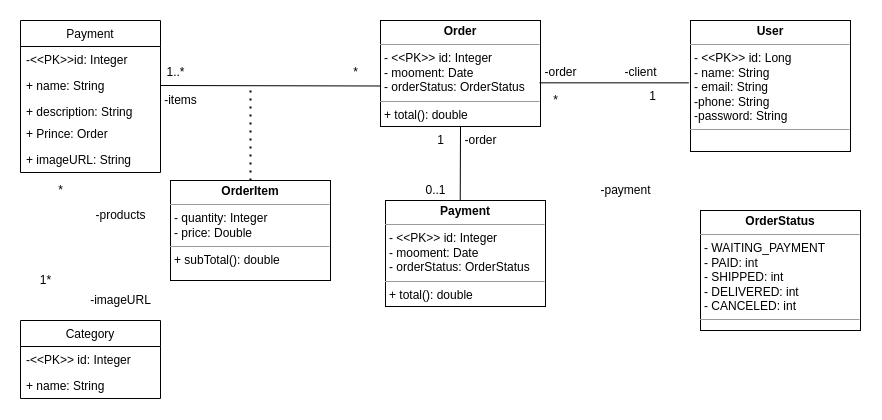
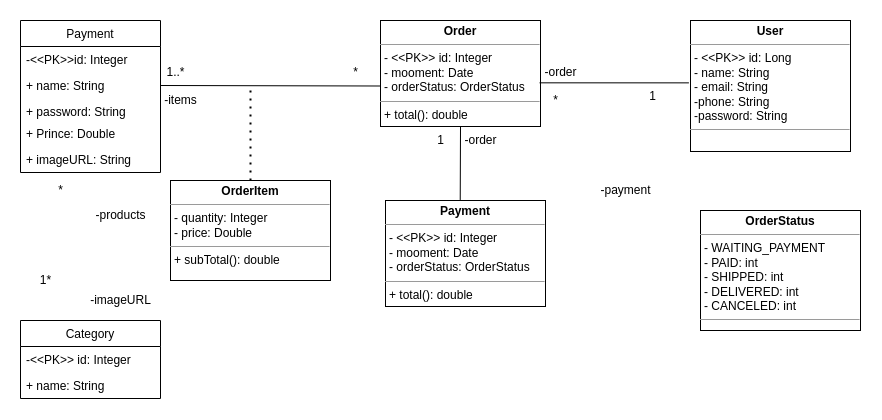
- <mxCell id="24" value="-client" style="text;html=1;align=center;verticalAlign=middle;resizable=0;points=[];autosize=1;strokeColor=none;fillColor=none;" parent="1" vertex="1"><mxGeometry x="615" y="62" width="50" height="20" as="geometry" /></mxCell>
- <mxCell id="5" value="+ description: String    " style="text;strokeColor=none;fillColor=none;align=left;verticalAlign=top;spacingLeft=4;spacingRight=4;overflow=hidden;rotatable=0;points=[[0,0.5],[1,0.5]];portConstraint=eastwest;" parent="2" vertex="1"><mxGeometry y="78" width="140" height="22" as="geometry" /></mxCell>
+ <mxCell id="5" value="+ password: String    " style="text;strokeColor=none;fillColor=none;align=left;verticalAlign=top;spacingLeft=4;spacingRight=4;overflow=hidden;rotatable=0;points=[[0,0.5],[1,0.5]];portConstraint=eastwest;" parent="2" vertex="1"><mxGeometry y="78" width="140" height="22" as="geometry" /></mxCell>
- <mxCell id="6" value="+ Prince: Order" style="text;strokeColor=none;fillColor=none;align=left;verticalAlign=top;spacingLeft=4;spacingRight=4;overflow=hidden;rotatable=0;points=[[0,0.5],[1,0.5]];portConstraint=eastwest;" parent="2" vertex="1"><mxGeometry y="100" width="140" height="26" as="geometry" /></mxCell>
+ <mxCell id="6" value="+ Prince: Double" style="text;strokeColor=none;fillColor=none;align=left;verticalAlign=top;spacingLeft=4;spacingRight=4;overflow=hidden;rotatable=0;points=[[0,0.5],[1,0.5]];portConstraint=eastwest;" parent="2" vertex="1"><mxGeometry y="100" width="140" height="26" as="geometry" /></mxCell>
- <mxCell id="32" value="0..1" style="text;html=1;align=center;verticalAlign=middle;resizable=0;points=[];autosize=1;strokeColor=none;fillColor=none;" parent="1" vertex="1"><mxGeometry x="415" y="180" width="40" height="20" as="geometry" /></mxCell>
